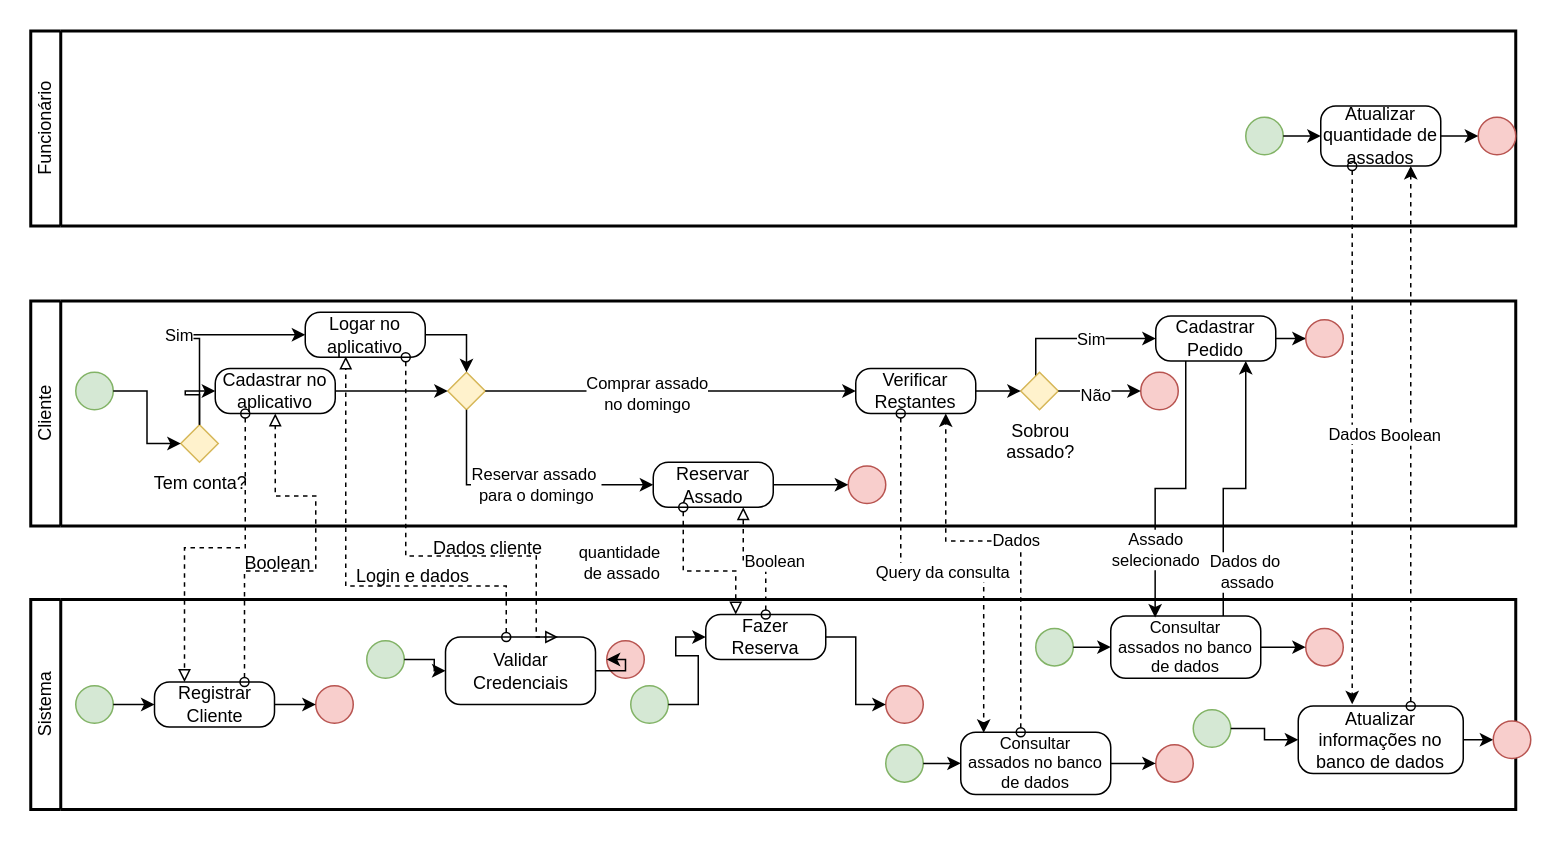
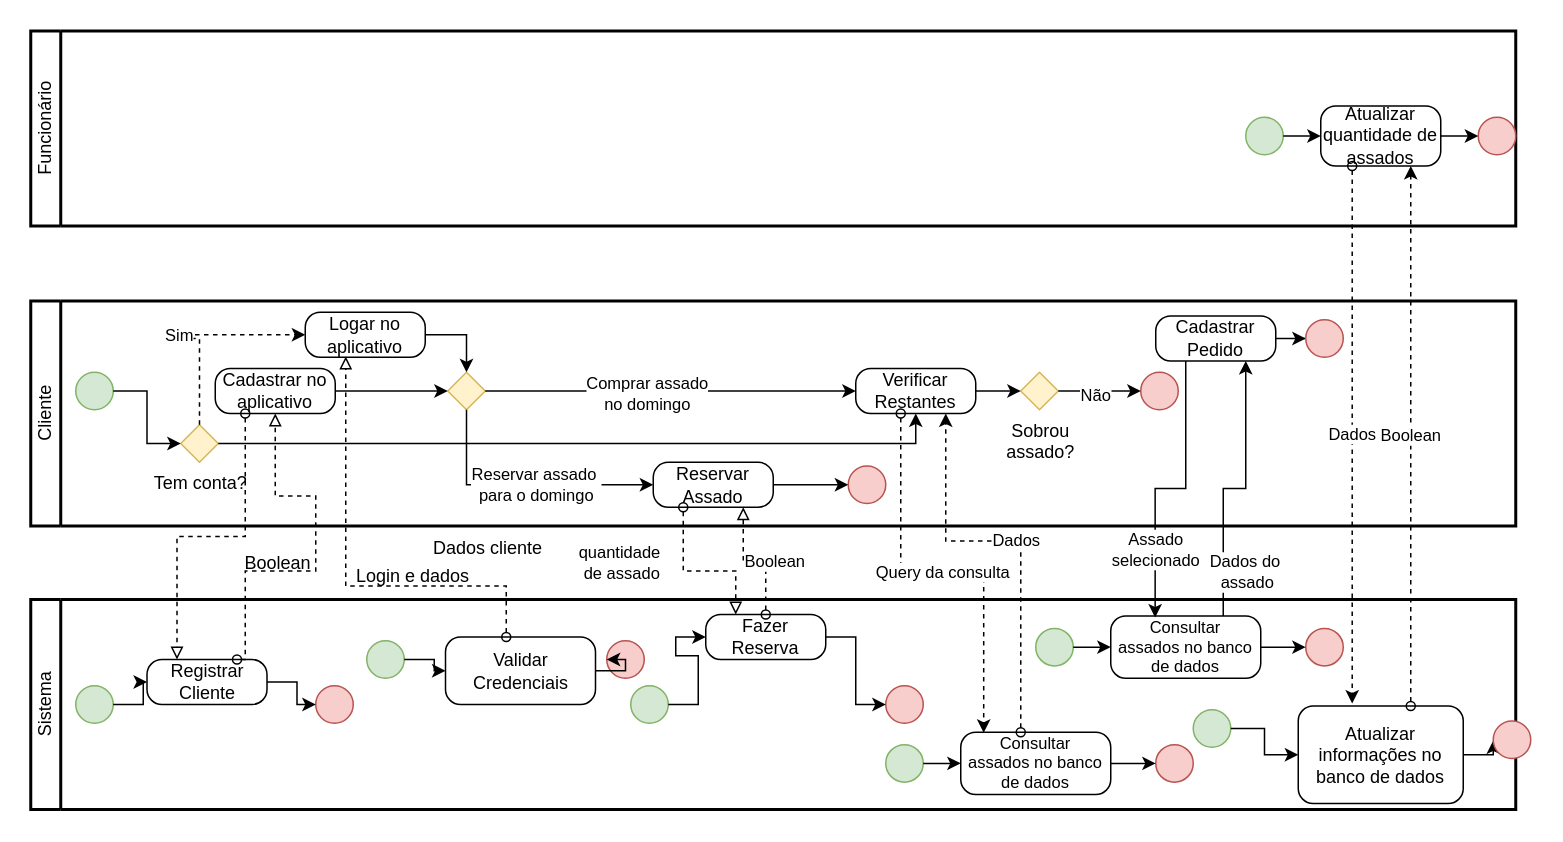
- <mxCell id="8" value="Sim" style="edgeStyle=orthogonalEdgeStyle;rounded=0;orthogonalLoop=1;jettySize=auto;html=1;entryX=0;entryY=0.5;entryDx=0;entryDy=0;entryPerimeter=0;" parent="2" source="5" target="7" edge="1"><mxGeometry relative="1" as="geometry"><Array as="points"><mxPoint x="93" y="25" /></Array></mxGeometry></mxCell>
+ <mxCell id="8" value="Sim" style="edgeStyle=orthogonalEdgeStyle;rounded=0;orthogonalLoop=1;jettySize=auto;html=1;entryX=0;entryY=0.5;entryDx=0;entryDy=0;entryPerimeter=0;dashed=1;" parent="2" source="5" target="7" edge="1"><mxGeometry relative="1" as="geometry"><Array as="points"><mxPoint x="93" y="25" /></Array></mxGeometry></mxCell>
- <mxCell id="22" style="edgeStyle=orthogonalEdgeStyle;rounded=0;orthogonalLoop=1;jettySize=auto;html=1;entryX=0;entryY=0.5;entryDx=0;entryDy=0;entryPerimeter=0;" parent="2" source="24" target="19" edge="1"><mxGeometry relative="1" as="geometry"><mxPoint x="672.5" y="20" as="targetPoint" /><Array as="points"><mxPoint x="670" y="25" /></Array></mxGeometry></mxCell>
- <mxCell id="23" value="Sim" style="edgeLabel;html=1;align=center;verticalAlign=middle;resizable=0;points=[];" parent="22" vertex="1" connectable="0"><mxGeometry x="0.154" relative="1" as="geometry"><mxPoint as="offset" /></mxGeometry></mxCell>
- <mxCell id="9" style="edgeStyle=orthogonalEdgeStyle;rounded=0;orthogonalLoop=1;jettySize=auto;html=1;entryX=0;entryY=0.5;entryDx=0;entryDy=0;entryPerimeter=0;" parent="2" source="5" target="4" edge="1"><mxGeometry relative="1" as="geometry" /></mxCell>
+ <mxCell id="9" style="edgeStyle=orthogonalEdgeStyle;rounded=0;orthogonalLoop=1;jettySize=auto;html=1;" parent="2" source="5" target="14" edge="1"><mxGeometry relative="1" as="geometry" /></mxCell>
- <mxCell id="75" style="edgeStyle=orthogonalEdgeStyle;rounded=0;orthogonalLoop=1;jettySize=auto;html=1;entryX=0.75;entryY=0;entryDx=0;entryDy=0;entryPerimeter=0;dashed=1;startArrow=oval;startFill=0;endArrow=block;endFill=0;" parent="1" source="7" target="45" edge="1"><mxGeometry relative="1" as="geometry"><Array as="points"><mxPoint x="270" y="223" /><mxPoint x="270" y="370" /><mxPoint x="357" y="370" /></Array></mxGeometry></mxCell>
- <mxCell id="37" value="Registrar&lt;div&gt;Cliente&lt;/div&gt;" style="points=[[0.25,0,0],[0.5,0,0],[0.75,0,0],[1,0.25,0],[1,0.5,0],[1,0.75,0],[0.75,1,0],[0.5,1,0],[0.25,1,0],[0,0.75,0],[0,0.5,0],[0,0.25,0]];shape=mxgraph.bpmn.task;whiteSpace=wrap;rectStyle=rounded;size=10;html=1;container=1;expand=0;collapsible=0;taskMarker=abstract;" parent="35" vertex="1"><mxGeometry x="82.5" y="55" width="80" height="30" as="geometry" /></mxCell>
+ <mxCell id="37" value="Registrar&lt;div&gt;Cliente&lt;/div&gt;" style="points=[[0.25,0,0],[0.5,0,0],[0.75,0,0],[1,0.25,0],[1,0.5,0],[1,0.75,0],[0.75,1,0],[0.5,1,0],[0.25,1,0],[0,0.75,0],[0,0.5,0],[0,0.25,0]];shape=mxgraph.bpmn.task;whiteSpace=wrap;rectStyle=rounded;size=10;html=1;container=1;expand=0;collapsible=0;taskMarker=abstract;" parent="35" vertex="1"><mxGeometry x="77.5" y="40" width="80" height="30" as="geometry" /></mxCell>
- <mxCell id="53" value="Atualizar informações no banco de dados" style="points=[[0.25,0,0],[0.5,0,0],[0.75,0,0],[1,0.25,0],[1,0.5,0],[1,0.75,0],[0.75,1,0],[0.5,1,0],[0.25,1,0],[0,0.75,0],[0,0.5,0],[0,0.25,0]];shape=mxgraph.bpmn.task;whiteSpace=wrap;rectStyle=rounded;size=10;html=1;container=1;expand=0;collapsible=0;taskMarker=abstract;" parent="35" vertex="1"><mxGeometry x="845" y="71" width="110" height="45" as="geometry" /></mxCell>
+ <mxCell id="53" value="Atualizar informações no banco de dados" style="points=[[0.25,0,0],[0.5,0,0],[0.75,0,0],[1,0.25,0],[1,0.5,0],[1,0.75,0],[0.75,1,0],[0.5,1,0],[0.25,1,0],[0,0.75,0],[0,0.5,0],[0,0.25,0]];shape=mxgraph.bpmn.task;whiteSpace=wrap;rectStyle=rounded;size=10;html=1;container=1;expand=0;collapsible=0;taskMarker=abstract;" parent="35" vertex="1"><mxGeometry x="845" y="71" width="110" height="65" as="geometry" /></mxCell>
